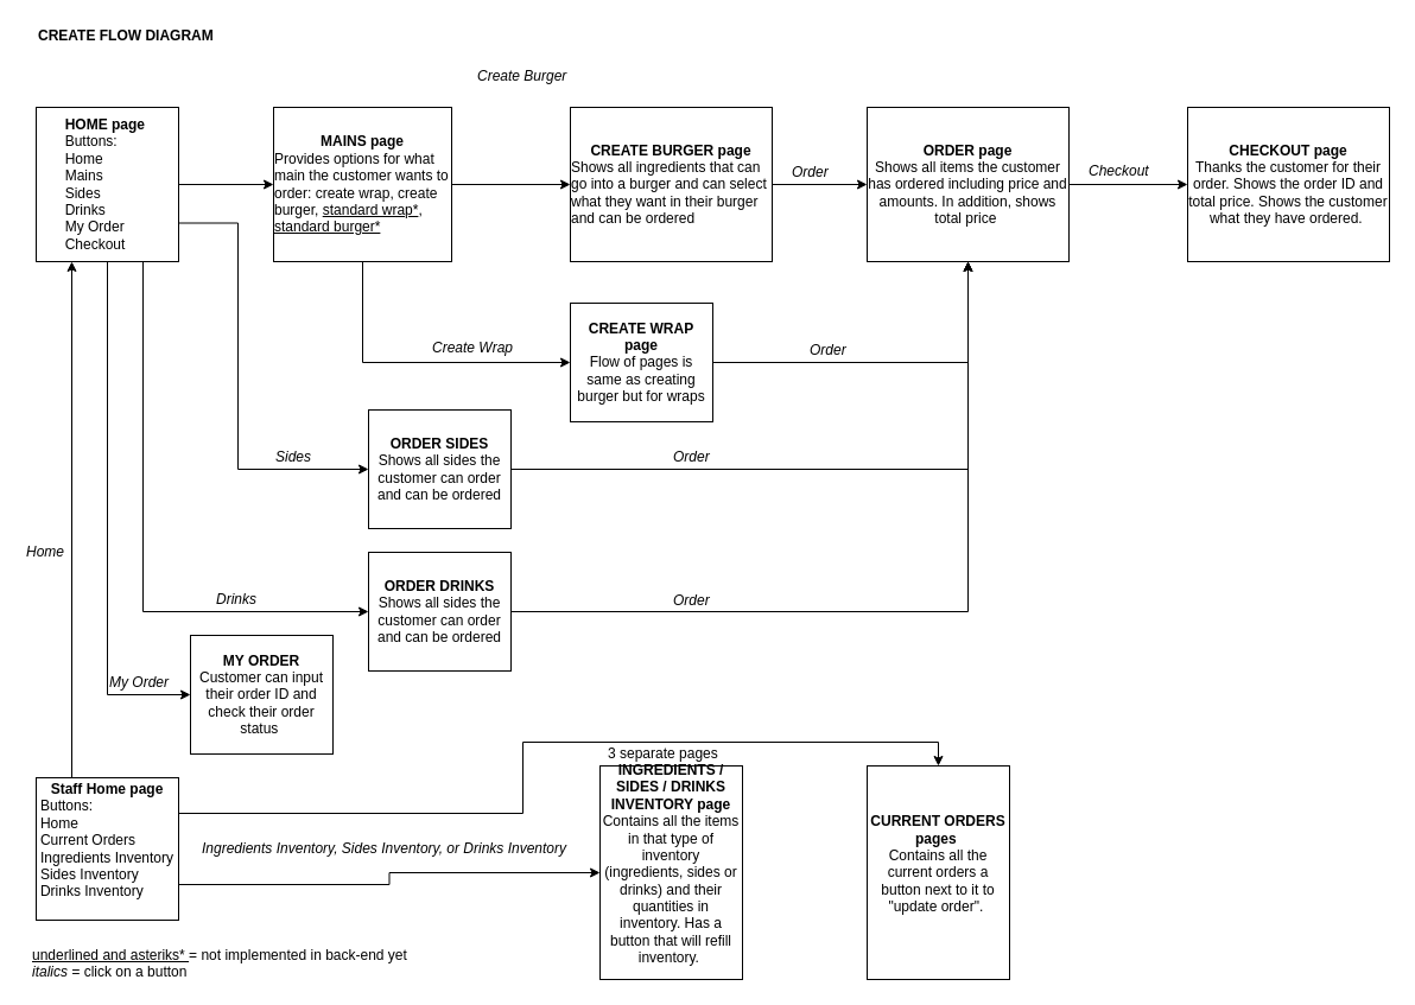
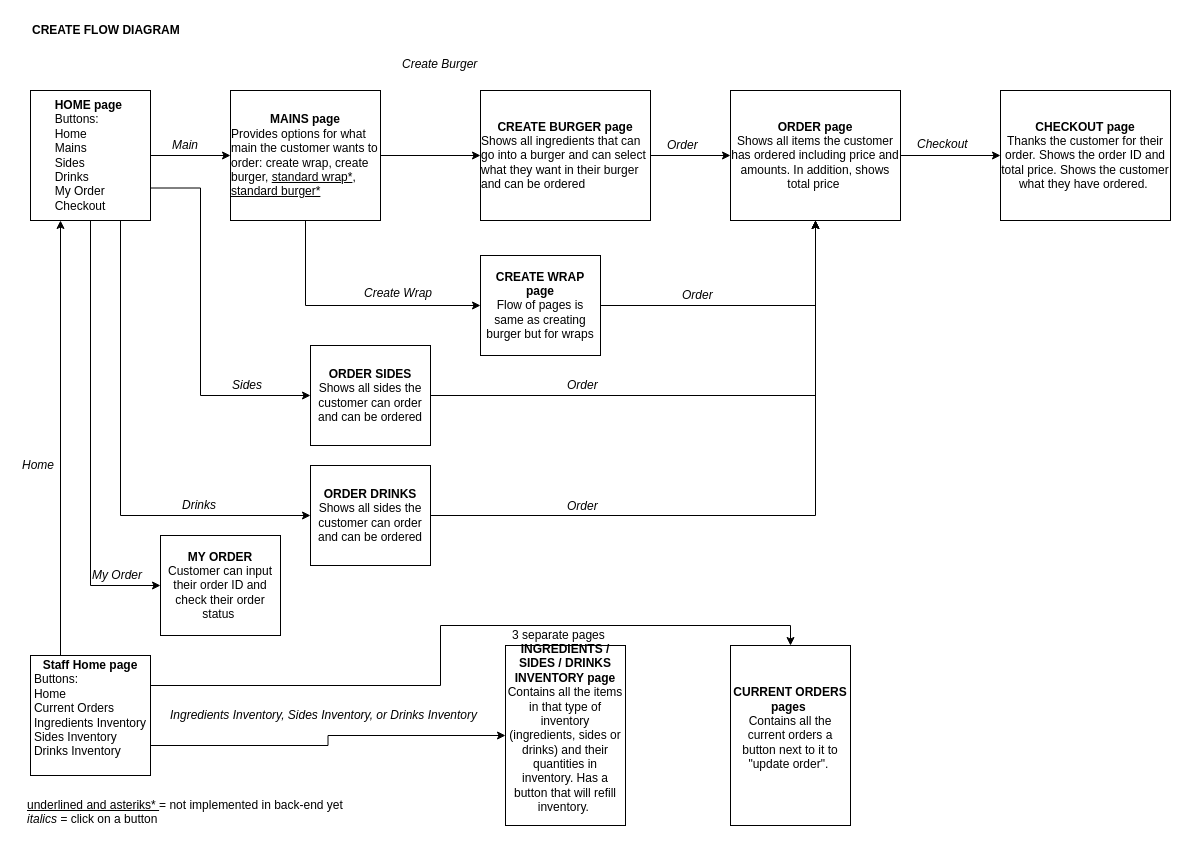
+ <mxCell id="18" value="&lt;i&gt;Main&lt;/i&gt;" style="text;html=1;resizable=0;points=[];autosize=1;align=left;verticalAlign=top;spacingTop=-4;" vertex="1" parent="1"><mxGeometry x="170" y="135" width="40" height="20" as="geometry" /></mxCell>
